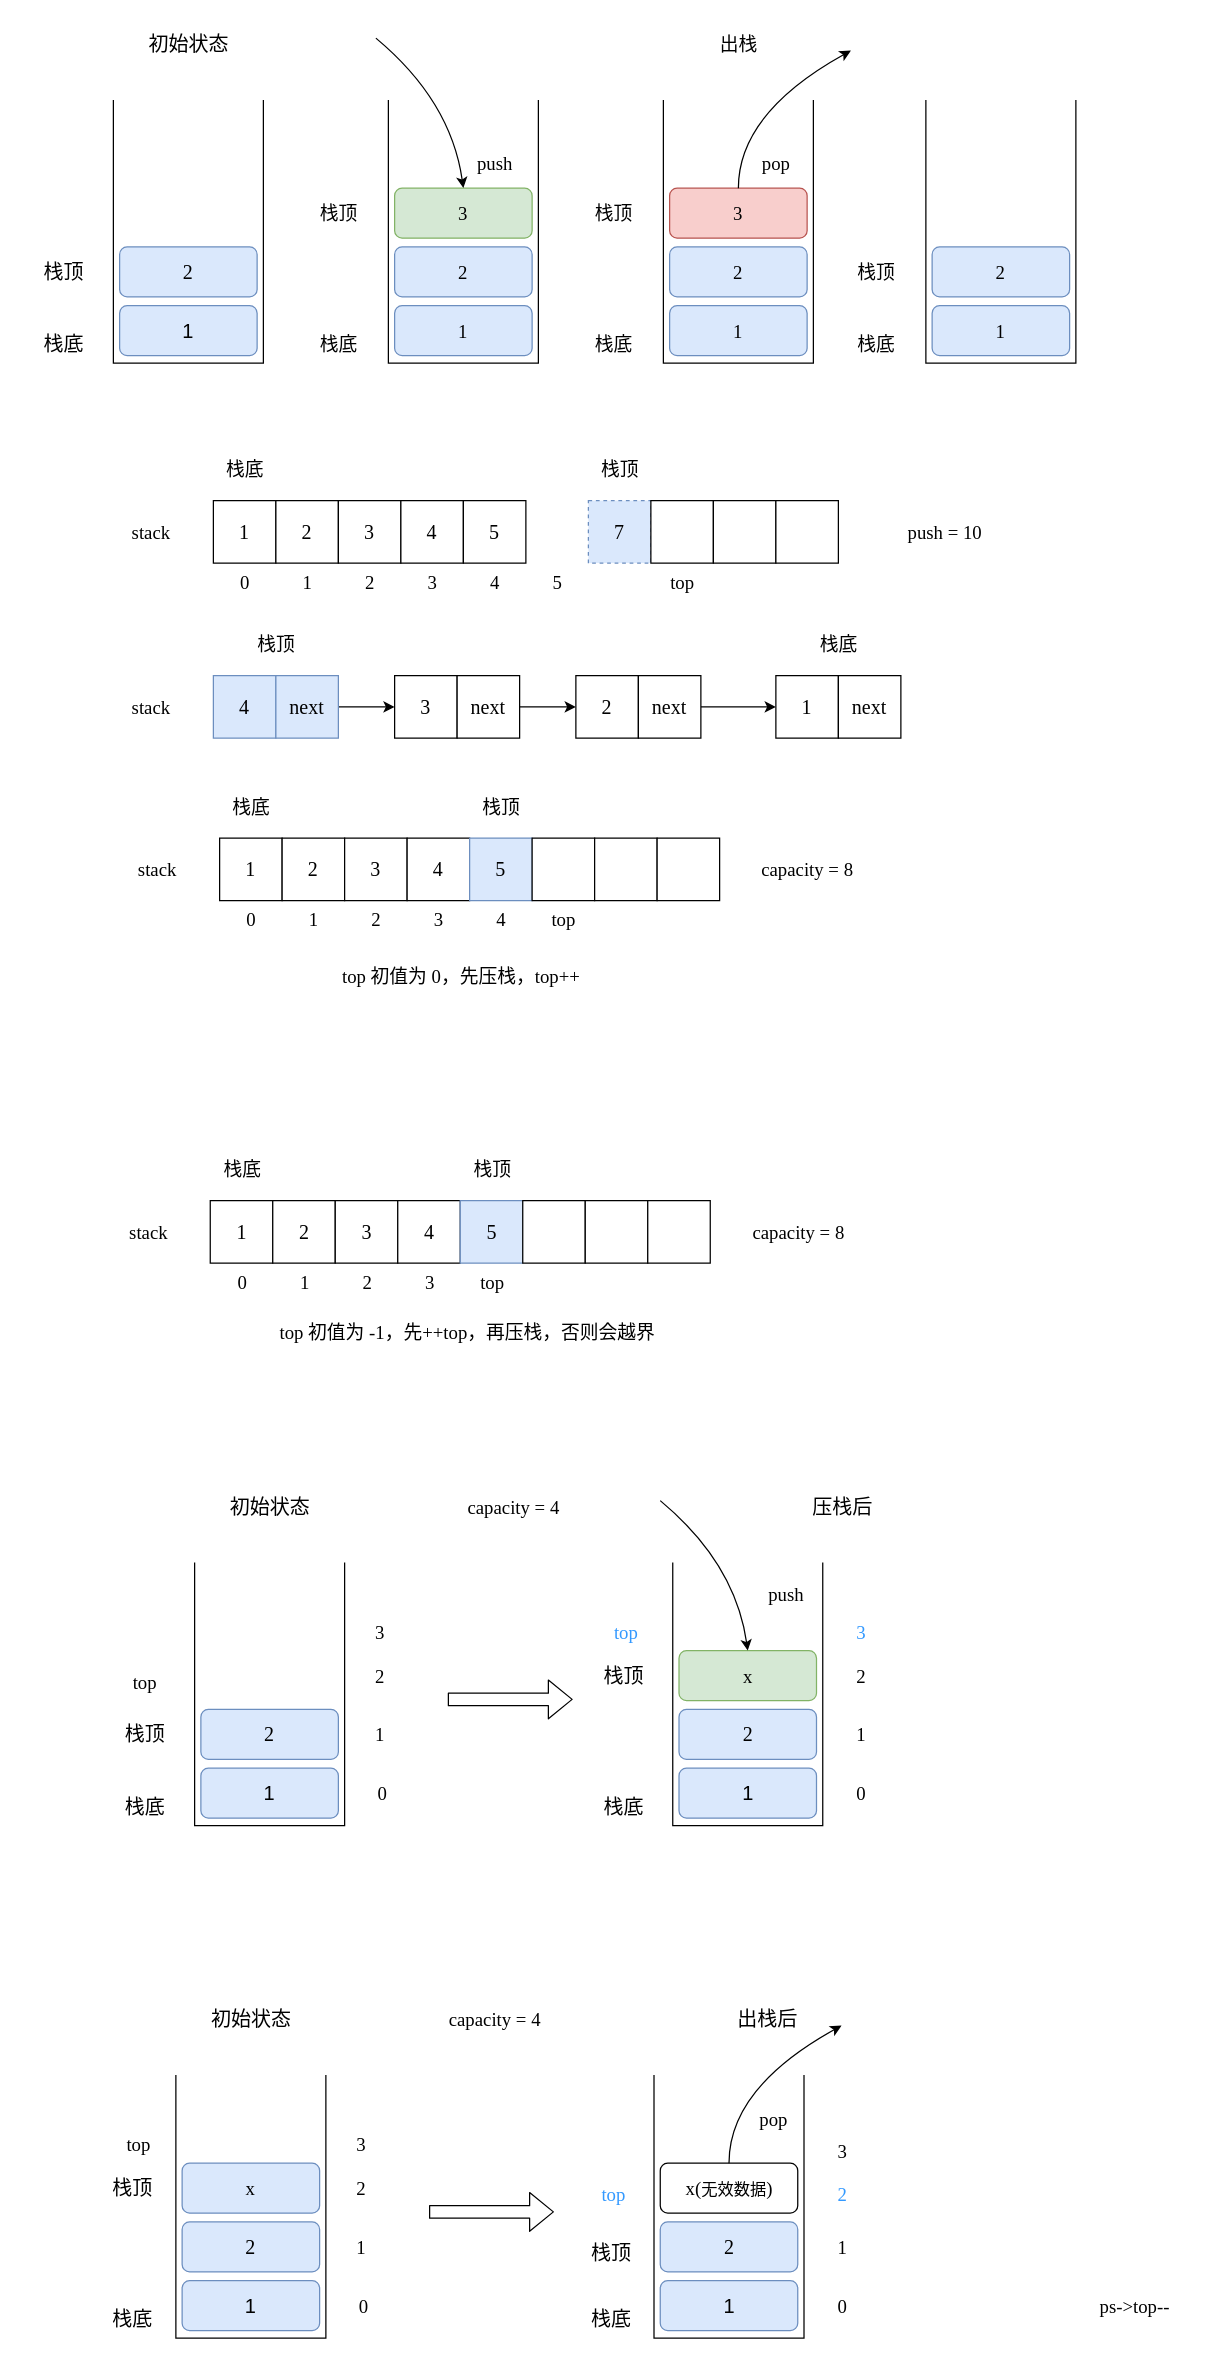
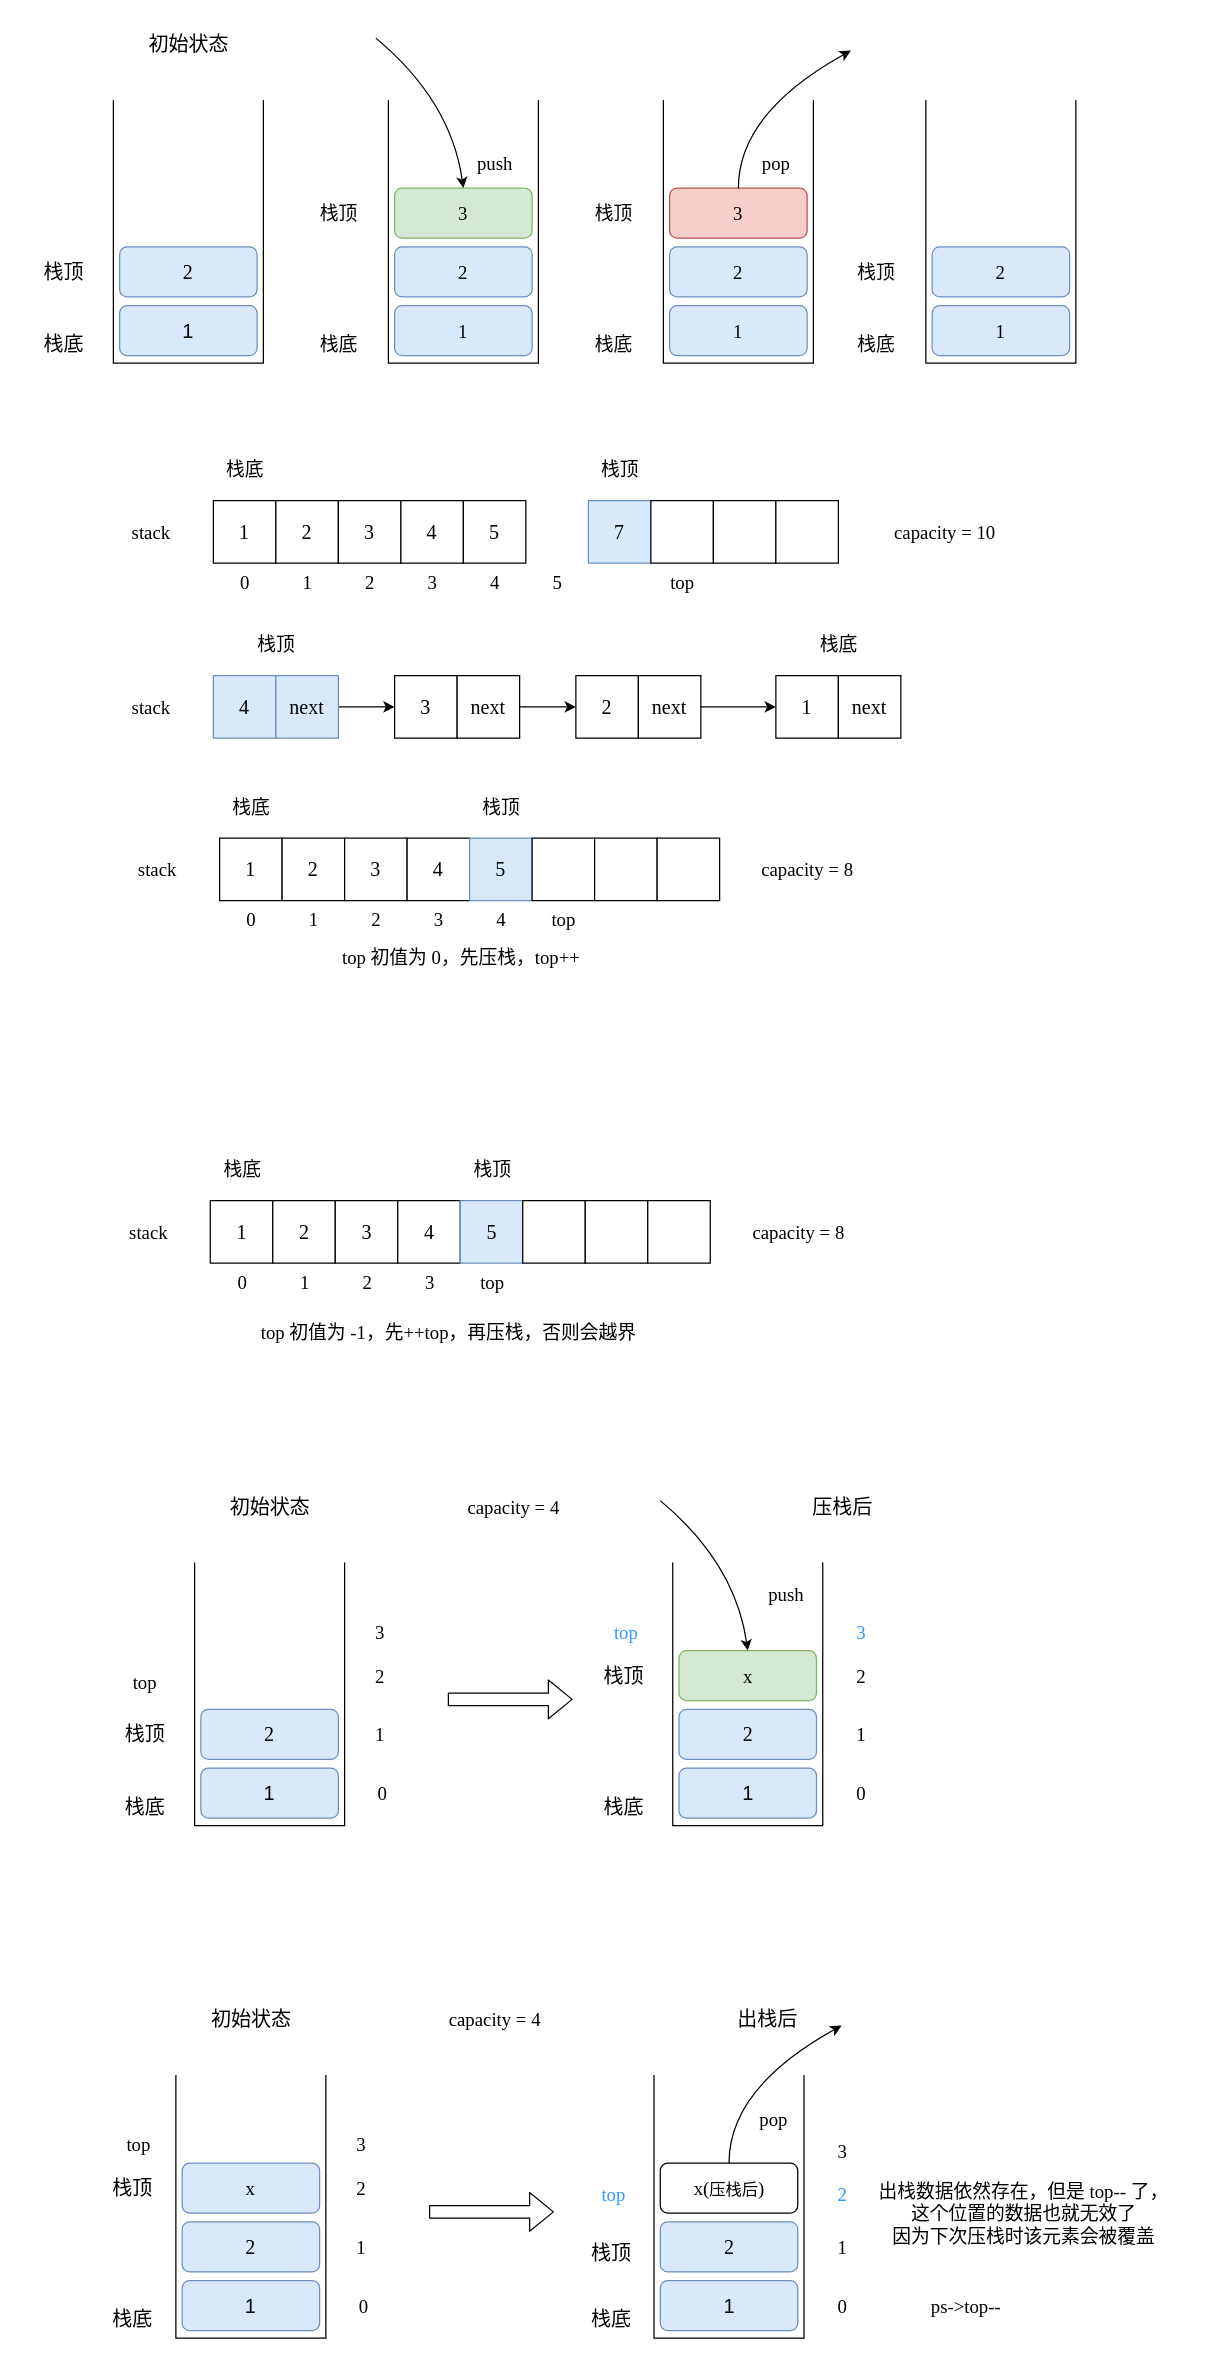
- <mxCell id="29" value="出栈" style="text;html=1;align=center;verticalAlign=middle;resizable=0;points=[];autosize=1;strokeColor=none;fillColor=none;fontSize=15;fontFamily=Comic Sans MS;" vertex="1" parent="1"><mxGeometry x="565" y="20" width="50" height="30" as="geometry" /></mxCell>
- <mxCell id="35" value="7" style="whiteSpace=wrap;html=1;aspect=fixed;fontFamily=Comic Sans MS;fontSize=16;fillColor=#dae8fc;strokeColor=#6c8ebf;dashed=1;" vertex="1" parent="1"><mxGeometry x="470" y="400" width="50" height="50" as="geometry" /></mxCell>
+ <mxCell id="35" value="7" style="whiteSpace=wrap;html=1;aspect=fixed;fontFamily=Comic Sans MS;fontSize=16;fillColor=#dae8fc;strokeColor=#6c8ebf;" vertex="1" parent="1"><mxGeometry x="470" y="400" width="50" height="50" as="geometry" /></mxCell>
- <mxCell id="41" value="push = 10" style="text;html=1;align=center;verticalAlign=middle;resizable=0;points=[];autosize=1;strokeColor=none;fillColor=none;fontSize=15;fontFamily=Comic Sans MS;" vertex="1" parent="1"><mxGeometry x="700" y="410" width="110" height="30" as="geometry" /></mxCell>
+ <mxCell id="41" value="capacity = 10" style="text;html=1;align=center;verticalAlign=middle;resizable=0;points=[];autosize=1;strokeColor=none;fillColor=none;fontSize=15;fontFamily=Comic Sans MS;" vertex="1" parent="1"><mxGeometry x="700" y="410" width="110" height="30" as="geometry" /></mxCell>
- <mxCell id="99" value="top 初值为 0，先压栈，top++" style="text;html=1;align=center;verticalAlign=middle;resizable=0;points=[];autosize=1;strokeColor=none;fillColor=none;fontSize=15;fontFamily=Comic Sans MS;" vertex="1" parent="1"><mxGeometry x="257.5" y="765" width="220" height="30" as="geometry" /></mxCell>
+ <mxCell id="99" value="top 初值为 0，先压栈，top++" style="text;html=1;align=center;verticalAlign=middle;resizable=0;points=[];autosize=1;strokeColor=none;fillColor=none;fontSize=15;fontFamily=Comic Sans MS;" vertex="1" parent="1"><mxGeometry x="257.5" y="750" width="220" height="30" as="geometry" /></mxCell>
- <mxCell id="100" value="top 初值为 -1，先++top，再压栈，否则会越界" style="text;html=1;align=center;verticalAlign=middle;resizable=0;points=[];autosize=1;strokeColor=none;fillColor=none;fontSize=15;fontFamily=Comic Sans MS;" vertex="1" parent="1"><mxGeometry x="207.5" y="1050" width="330" height="30" as="geometry" /></mxCell>
+ <mxCell id="100" value="top 初值为 -1，先++top，再压栈，否则会越界" style="text;html=1;align=center;verticalAlign=middle;resizable=0;points=[];autosize=1;strokeColor=none;fillColor=none;fontSize=15;fontFamily=Comic Sans MS;" vertex="1" parent="1"><mxGeometry x="192.5" y="1050" width="330" height="30" as="geometry" /></mxCell>
- <mxCell id="153" value="x(&lt;font style=&quot;font-size: 13px;&quot;&gt;无效数据&lt;/font&gt;)" style="rounded=1;whiteSpace=wrap;html=1;fontFamily=Comic Sans MS;fontSize=15;" vertex="1" parent="1"><mxGeometry x="527.5" y="1730" width="110" height="40" as="geometry" /></mxCell>
+ <mxCell id="153" value="x(&lt;font style=&quot;font-size: 13px;&quot;&gt;压栈后&lt;/font&gt;)" style="rounded=1;whiteSpace=wrap;html=1;fontFamily=Comic Sans MS;fontSize=15;" vertex="1" parent="1"><mxGeometry x="527.5" y="1730" width="110" height="40" as="geometry" /></mxCell>
+ <mxCell id="154" value="&lt;font color=&quot;#000000&quot;&gt;出栈数据依然存在，但是 top-- 了，&lt;br&gt;这个位置的数据也就无效了&lt;br&gt;因为下次压栈时该元素会被覆盖&lt;/font&gt;" style="text;html=1;align=center;verticalAlign=middle;resizable=0;points=[];autosize=1;strokeColor=none;fillColor=none;fontSize=15;fontFamily=Comic Sans MS;fontColor=#3399FF;" vertex="1" parent="1"><mxGeometry x="687.5" y="1735" width="260" height="70" as="geometry" /></mxCell>
- <mxCell id="149" value="&amp;nbsp;ps-&amp;gt;top--" style="text;html=1;align=center;verticalAlign=middle;resizable=0;points=[];autosize=1;strokeColor=none;fillColor=none;fontSize=15;fontFamily=Comic Sans MS;fontColor=#000000;" vertex="1" parent="1"><mxGeometry x="860" y="1829" width="90" height="30" as="geometry" /></mxCell>
+ <mxCell id="149" value="&amp;nbsp;ps-&amp;gt;top--" style="text;html=1;align=center;verticalAlign=middle;resizable=0;points=[];autosize=1;strokeColor=none;fillColor=none;fontSize=15;fontFamily=Comic Sans MS;fontColor=#000000;" vertex="1" parent="1"><mxGeometry x="725" y="1829" width="90" height="30" as="geometry" /></mxCell>
